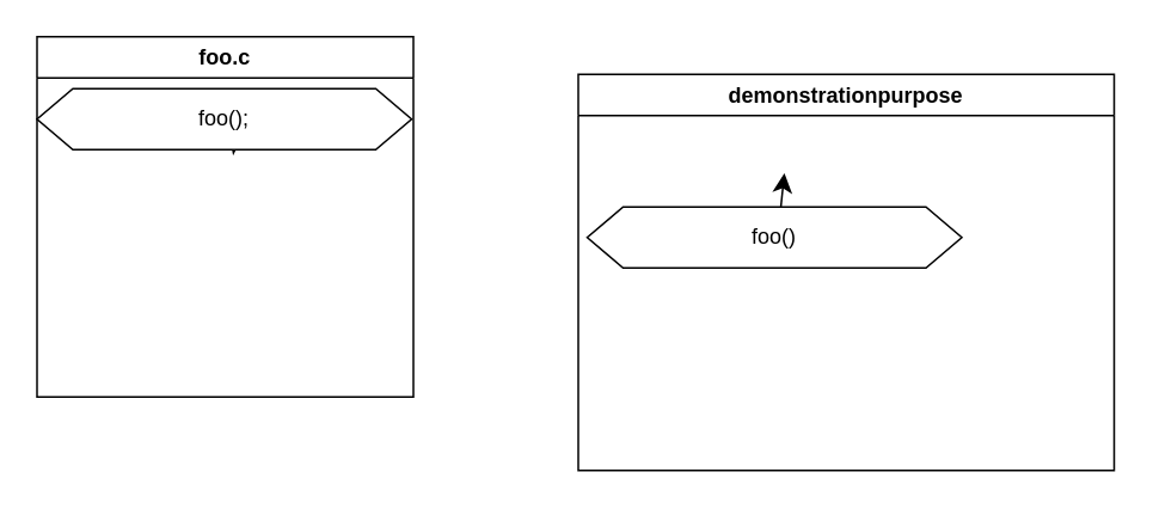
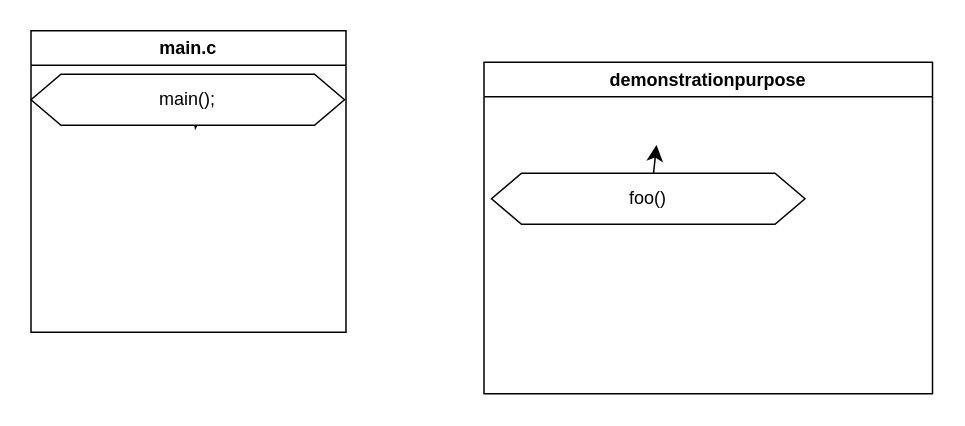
- <mxCell id="2" value="foo.c" style="swimlane;whiteSpace=wrap;html=1;" vertex="1" parent="1"><mxGeometry x="20" y="20" width="210" height="201" as="geometry" /></mxCell>
+ <mxCell id="2" value="main.c" style="swimlane;whiteSpace=wrap;html=1;" vertex="1" parent="1"><mxGeometry x="20" y="20" width="210" height="201" as="geometry" /></mxCell>
- <mxCell id="4" value="foo();" style="shape=hexagon;perimeter=hexagonPerimeter2;whiteSpace=wrap;html=1;fixedSize=1;" vertex="1" parent="2"><mxGeometry y="29" width="209" height="34" as="geometry" /></mxCell>
+ <mxCell id="4" value="main();" style="shape=hexagon;perimeter=hexagonPerimeter2;whiteSpace=wrap;html=1;fixedSize=1;" vertex="1" parent="2"><mxGeometry y="29" width="209" height="34" as="geometry" /></mxCell>
